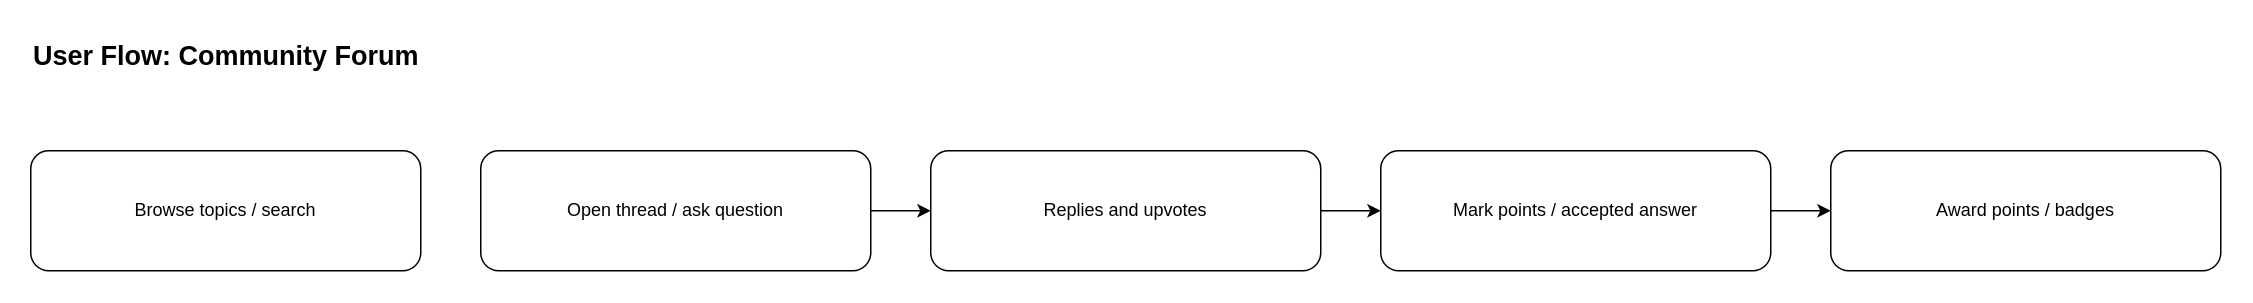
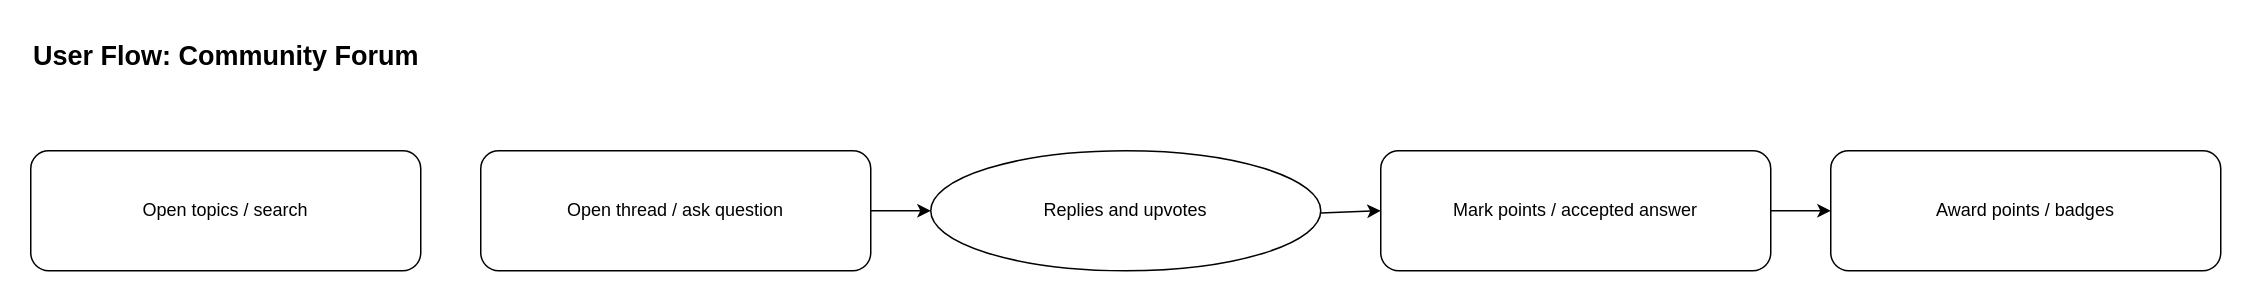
- <mxCell id="3" value="Browse topics / search" style="rounded=1;whiteSpace=wrap;html=1;" vertex="1" parent="1"><mxGeometry x="20" y="100" width="260" height="80" as="geometry" /></mxCell>
+ <mxCell id="3" value="Open topics / search" style="rounded=1;whiteSpace=wrap;html=1;" vertex="1" parent="1"><mxGeometry x="20" y="100" width="260" height="80" as="geometry" /></mxCell>
- <mxCell id="5" value="Replies and upvotes" style="rounded=1;whiteSpace=wrap;html=1;" vertex="1" parent="1"><mxGeometry x="620" y="100" width="260" height="80" as="geometry" /></mxCell>
+ <mxCell id="5" value="Replies and upvotes" style="ellipse;whiteSpace=wrap;html=1;" vertex="1" parent="1"><mxGeometry x="620" y="100" width="260" height="80" as="geometry" /></mxCell>
